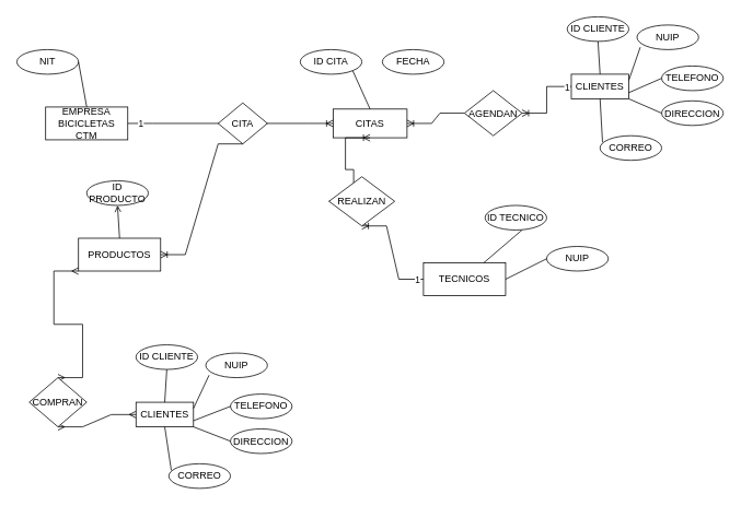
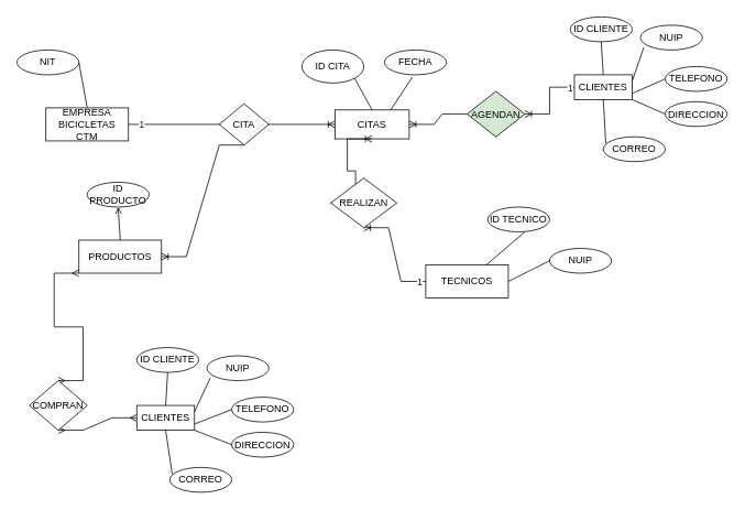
- <mxCell id="49" value="ID CITA" style="ellipse;whiteSpace=wrap;html=1;" vertex="1" parent="1"><mxGeometry x="365" y="60" width="75" height="30" as="geometry" /></mxCell>
+ <mxCell id="49" value="ID CITA" style="ellipse;whiteSpace=wrap;html=1;" vertex="1" parent="1"><mxGeometry x="365" y="60" width="75" height="40" as="geometry" /></mxCell>
+ <mxCell id="50" value="" style="endArrow=none;html=1;rounded=0;entryX=0.75;entryY=0;entryDx=0;entryDy=0;exitX=0.451;exitY=1.089;exitDx=0;exitDy=0;exitPerimeter=0;" edge="1" parent="1" source="23" target="3"><mxGeometry width="50" height="50" relative="1" as="geometry"><mxPoint x="462" y="80" as="sourcePoint" /><mxPoint x="465" y="133" as="targetPoint" /></mxGeometry></mxCell>
- <mxCell id="13" value="&lt;div&gt;AGENDAN&lt;/div&gt;" style="rhombus;whiteSpace=wrap;html=1;" vertex="1" parent="1"><mxGeometry x="565" y="110" width="70" height="55" as="geometry" /></mxCell>
+ <mxCell id="13" value="&lt;div&gt;AGENDAN&lt;/div&gt;" style="rhombus;whiteSpace=wrap;html=1;fillColor=#d5e8d4;" vertex="1" parent="1"><mxGeometry x="565" y="110" width="70" height="55" as="geometry" /></mxCell>
